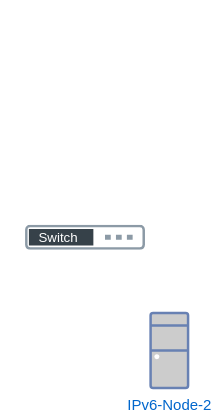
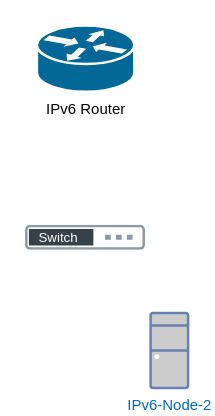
+ <mxCell id="4" value="IPv6 Router" style="shape=mxgraph.cisco.routers.router;html=1;pointerEvents=1;dashed=0;fillColor=#036897;strokeColor=#ffffff;strokeWidth=2;verticalLabelPosition=bottom;verticalAlign=top;align=center;outlineConnect=0;" parent="1" vertex="1"><mxGeometry x="29" y="20" width="78" height="53" as="geometry" /></mxCell>
